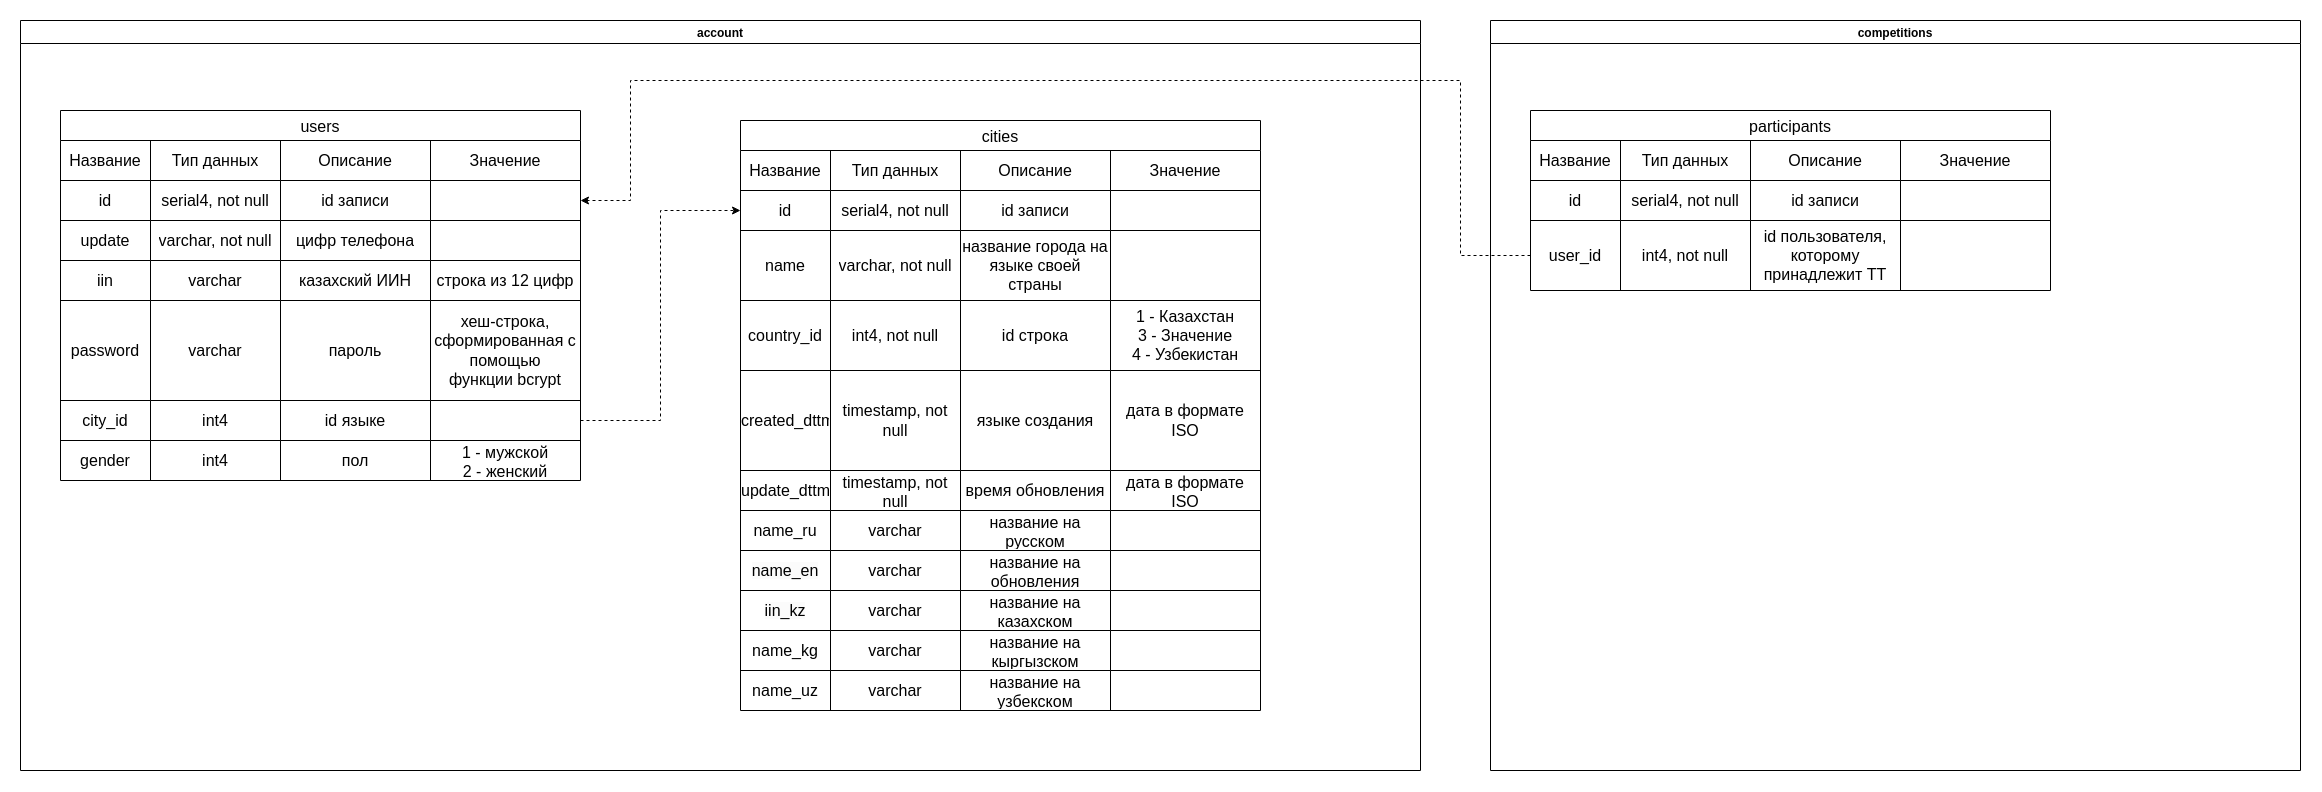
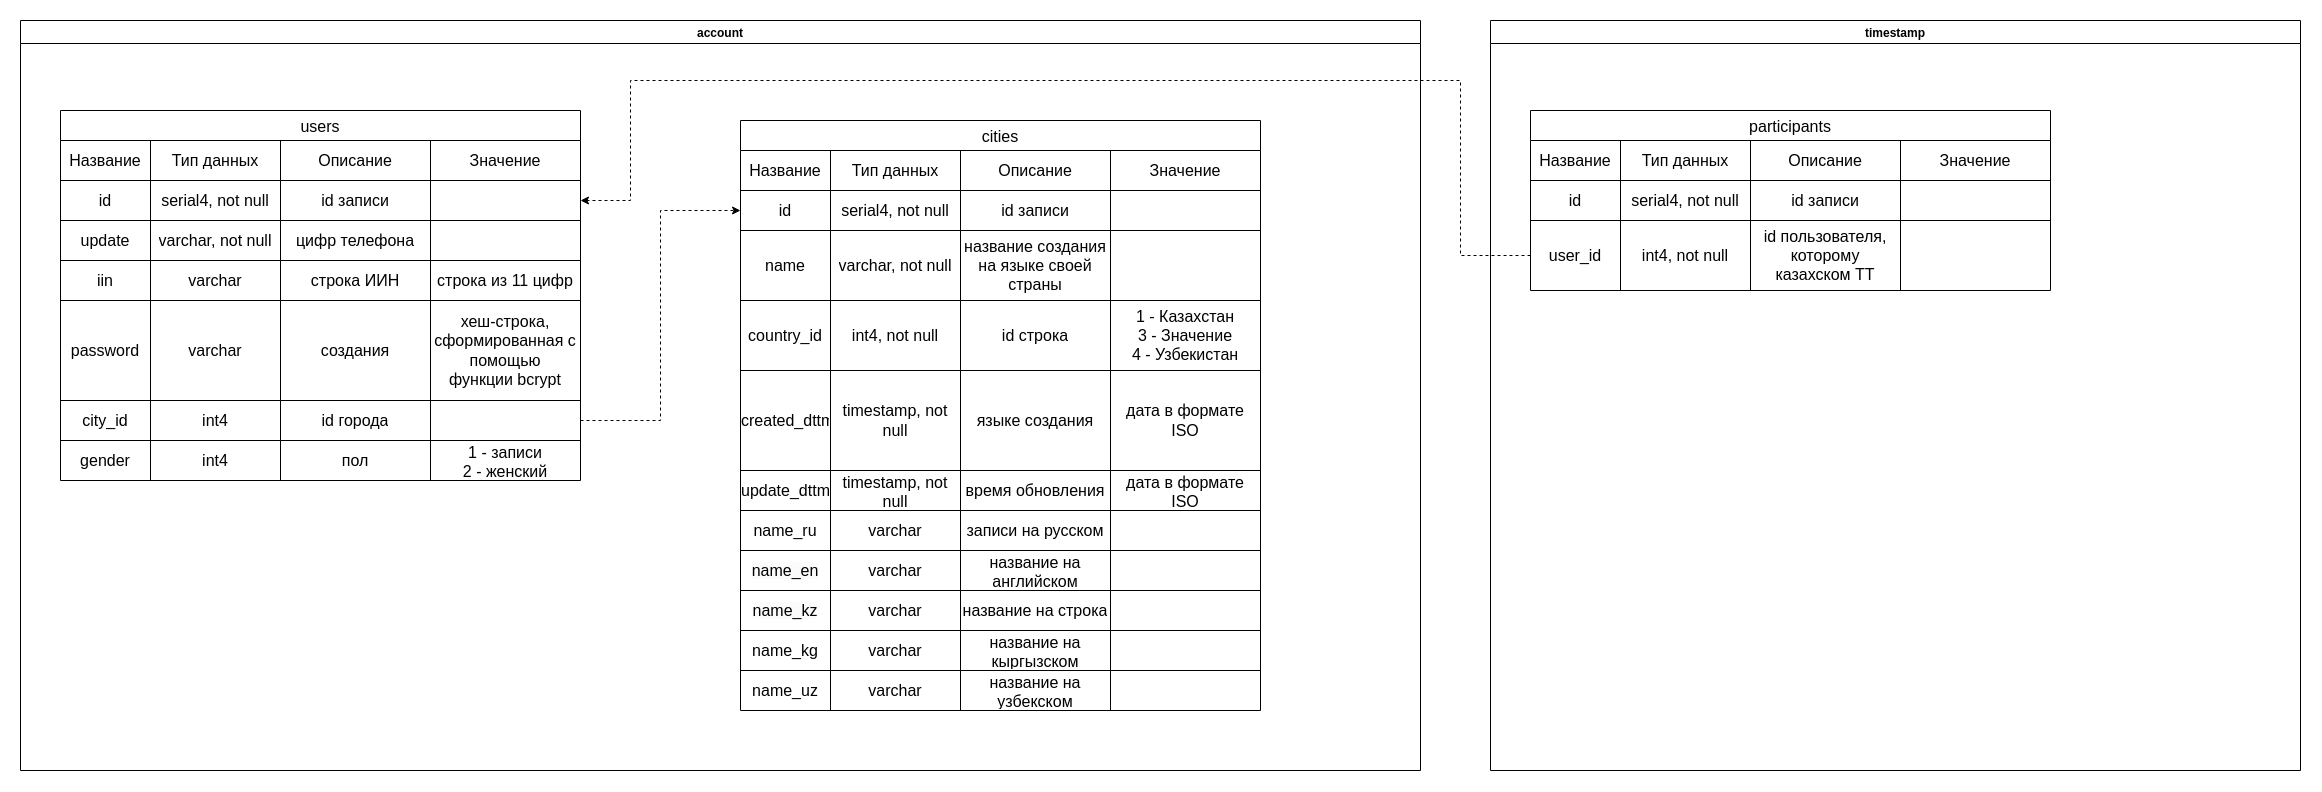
- <mxCell id="96" value="competitions" style="swimlane;" vertex="1" parent="1"><mxGeometry x="1490" y="20" width="810" height="750" as="geometry" /></mxCell>
+ <mxCell id="96" value="timestamp" style="swimlane;" vertex="1" parent="1"><mxGeometry x="1490" y="20" width="810" height="750" as="geometry" /></mxCell>
- <mxCell id="111" value="id пользователя, которому принадлежит ТТ" style="shape=partialRectangle;html=1;whiteSpace=wrap;connectable=0;strokeColor=inherit;overflow=hidden;fillColor=none;top=0;left=0;bottom=0;right=0;pointerEvents=1;fontSize=16;" vertex="1" parent="108"><mxGeometry x="220" width="150" height="70" as="geometry"><mxRectangle width="150" height="70" as="alternateBounds" /></mxGeometry></mxCell>
+ <mxCell id="111" value="id пользователя, которому казахском ТТ" style="shape=partialRectangle;html=1;whiteSpace=wrap;connectable=0;strokeColor=inherit;overflow=hidden;fillColor=none;top=0;left=0;bottom=0;right=0;pointerEvents=1;fontSize=16;" vertex="1" parent="108"><mxGeometry x="220" width="150" height="70" as="geometry"><mxRectangle width="150" height="70" as="alternateBounds" /></mxGeometry></mxCell>
- <mxCell id="53" value="название города на языке своей страны" style="shape=partialRectangle;html=1;whiteSpace=wrap;connectable=0;strokeColor=inherit;overflow=hidden;fillColor=none;top=0;left=0;bottom=0;right=0;pointerEvents=1;fontSize=16;" vertex="1" parent="50"><mxGeometry x="220" width="150" height="70" as="geometry"><mxRectangle width="150" height="70" as="alternateBounds" /></mxGeometry></mxCell>
+ <mxCell id="53" value="название создания на языке своей страны" style="shape=partialRectangle;html=1;whiteSpace=wrap;connectable=0;strokeColor=inherit;overflow=hidden;fillColor=none;top=0;left=0;bottom=0;right=0;pointerEvents=1;fontSize=16;" vertex="1" parent="50"><mxGeometry x="220" width="150" height="70" as="geometry"><mxRectangle width="150" height="70" as="alternateBounds" /></mxGeometry></mxCell>
- <mxCell id="22" value="казахский ИИН" style="shape=partialRectangle;html=1;whiteSpace=wrap;connectable=0;strokeColor=inherit;overflow=hidden;fillColor=none;top=0;left=0;bottom=0;right=0;pointerEvents=1;fontSize=16;" vertex="1" parent="19"><mxGeometry x="220" width="150" height="40" as="geometry"><mxRectangle width="150" height="40" as="alternateBounds" /></mxGeometry></mxCell>
+ <mxCell id="22" value="строка ИИН" style="shape=partialRectangle;html=1;whiteSpace=wrap;connectable=0;strokeColor=inherit;overflow=hidden;fillColor=none;top=0;left=0;bottom=0;right=0;pointerEvents=1;fontSize=16;" vertex="1" parent="19"><mxGeometry x="220" width="150" height="40" as="geometry"><mxRectangle width="150" height="40" as="alternateBounds" /></mxGeometry></mxCell>
- <mxCell id="23" value="строка из 12 цифр" style="shape=partialRectangle;html=1;whiteSpace=wrap;connectable=0;strokeColor=inherit;overflow=hidden;fillColor=none;top=0;left=0;bottom=0;right=0;pointerEvents=1;fontSize=16;" vertex="1" parent="19"><mxGeometry x="370" width="150" height="40" as="geometry"><mxRectangle width="150" height="40" as="alternateBounds" /></mxGeometry></mxCell>
+ <mxCell id="23" value="строка из 11 цифр" style="shape=partialRectangle;html=1;whiteSpace=wrap;connectable=0;strokeColor=inherit;overflow=hidden;fillColor=none;top=0;left=0;bottom=0;right=0;pointerEvents=1;fontSize=16;" vertex="1" parent="19"><mxGeometry x="370" width="150" height="40" as="geometry"><mxRectangle width="150" height="40" as="alternateBounds" /></mxGeometry></mxCell>
- <mxCell id="27" value="пароль" style="shape=partialRectangle;html=1;whiteSpace=wrap;connectable=0;strokeColor=inherit;overflow=hidden;fillColor=none;top=0;left=0;bottom=0;right=0;pointerEvents=1;fontSize=16;" vertex="1" parent="24"><mxGeometry x="220" width="150" height="100" as="geometry"><mxRectangle width="150" height="100" as="alternateBounds" /></mxGeometry></mxCell>
+ <mxCell id="27" value="создания" style="shape=partialRectangle;html=1;whiteSpace=wrap;connectable=0;strokeColor=inherit;overflow=hidden;fillColor=none;top=0;left=0;bottom=0;right=0;pointerEvents=1;fontSize=16;" vertex="1" parent="24"><mxGeometry x="220" width="150" height="100" as="geometry"><mxRectangle width="150" height="100" as="alternateBounds" /></mxGeometry></mxCell>
- <mxCell id="32" value="id языке" style="shape=partialRectangle;html=1;whiteSpace=wrap;connectable=0;strokeColor=inherit;overflow=hidden;fillColor=none;top=0;left=0;bottom=0;right=0;pointerEvents=1;fontSize=16;" vertex="1" parent="29"><mxGeometry x="220" width="150" height="40" as="geometry"><mxRectangle width="150" height="40" as="alternateBounds" /></mxGeometry></mxCell>
+ <mxCell id="32" value="id города" style="shape=partialRectangle;html=1;whiteSpace=wrap;connectable=0;strokeColor=inherit;overflow=hidden;fillColor=none;top=0;left=0;bottom=0;right=0;pointerEvents=1;fontSize=16;" vertex="1" parent="29"><mxGeometry x="220" width="150" height="40" as="geometry"><mxRectangle width="150" height="40" as="alternateBounds" /></mxGeometry></mxCell>
- <mxCell id="38" value="1 - мужской&lt;br&gt;2 - женский" style="shape=partialRectangle;html=1;whiteSpace=wrap;connectable=0;strokeColor=inherit;overflow=hidden;fillColor=none;top=0;left=0;bottom=0;right=0;pointerEvents=1;fontSize=16;" vertex="1" parent="34"><mxGeometry x="370" width="150" height="40" as="geometry"><mxRectangle width="150" height="40" as="alternateBounds" /></mxGeometry></mxCell>
+ <mxCell id="38" value="1 - записи&lt;br&gt;2 - женский" style="shape=partialRectangle;html=1;whiteSpace=wrap;connectable=0;strokeColor=inherit;overflow=hidden;fillColor=none;top=0;left=0;bottom=0;right=0;pointerEvents=1;fontSize=16;" vertex="1" parent="34"><mxGeometry x="370" width="150" height="40" as="geometry"><mxRectangle width="150" height="40" as="alternateBounds" /></mxGeometry></mxCell>
- <mxCell id="73" value="название на русском" style="shape=partialRectangle;html=1;whiteSpace=wrap;connectable=0;strokeColor=inherit;overflow=hidden;fillColor=none;top=0;left=0;bottom=0;right=0;pointerEvents=1;fontSize=16;" vertex="1" parent="70"><mxGeometry x="220" width="150" height="40" as="geometry"><mxRectangle width="150" height="40" as="alternateBounds" /></mxGeometry></mxCell>
+ <mxCell id="73" value="записи на русском" style="shape=partialRectangle;html=1;whiteSpace=wrap;connectable=0;strokeColor=inherit;overflow=hidden;fillColor=none;top=0;left=0;bottom=0;right=0;pointerEvents=1;fontSize=16;" vertex="1" parent="70"><mxGeometry x="220" width="150" height="40" as="geometry"><mxRectangle width="150" height="40" as="alternateBounds" /></mxGeometry></mxCell>
- <mxCell id="78" value="название на обновления" style="shape=partialRectangle;html=1;whiteSpace=wrap;connectable=0;strokeColor=inherit;overflow=hidden;fillColor=none;top=0;left=0;bottom=0;right=0;pointerEvents=1;fontSize=16;" vertex="1" parent="75"><mxGeometry x="220" width="150" height="40" as="geometry"><mxRectangle width="150" height="40" as="alternateBounds" /></mxGeometry></mxCell>
+ <mxCell id="78" value="название на английском" style="shape=partialRectangle;html=1;whiteSpace=wrap;connectable=0;strokeColor=inherit;overflow=hidden;fillColor=none;top=0;left=0;bottom=0;right=0;pointerEvents=1;fontSize=16;" vertex="1" parent="75"><mxGeometry x="220" width="150" height="40" as="geometry"><mxRectangle width="150" height="40" as="alternateBounds" /></mxGeometry></mxCell>
- <mxCell id="81" value="&lt;span style=&quot;color: rgb(0, 0, 0); font-family: Helvetica; font-size: 16px; font-style: normal; font-variant-ligatures: normal; font-variant-caps: normal; font-weight: 400; letter-spacing: normal; orphans: 2; text-align: center; text-indent: 0px; text-transform: none; widows: 2; word-spacing: 0px; -webkit-text-stroke-width: 0px; background-color: rgb(251, 251, 251); text-decoration-thickness: initial; text-decoration-style: initial; text-decoration-color: initial; float: none; display: inline !important;&quot;&gt;iin_kz&lt;/span&gt;" style="shape=partialRectangle;html=1;whiteSpace=wrap;connectable=0;strokeColor=inherit;overflow=hidden;fillColor=none;top=0;left=0;bottom=0;right=0;pointerEvents=1;fontSize=16;" vertex="1" parent="80"><mxGeometry width="90" height="40" as="geometry"><mxRectangle width="90" height="40" as="alternateBounds" /></mxGeometry></mxCell>
+ <mxCell id="81" value="&lt;span style=&quot;color: rgb(0, 0, 0); font-family: Helvetica; font-size: 16px; font-style: normal; font-variant-ligatures: normal; font-variant-caps: normal; font-weight: 400; letter-spacing: normal; orphans: 2; text-align: center; text-indent: 0px; text-transform: none; widows: 2; word-spacing: 0px; -webkit-text-stroke-width: 0px; background-color: rgb(251, 251, 251); text-decoration-thickness: initial; text-decoration-style: initial; text-decoration-color: initial; float: none; display: inline !important;&quot;&gt;name_kz&lt;/span&gt;" style="shape=partialRectangle;html=1;whiteSpace=wrap;connectable=0;strokeColor=inherit;overflow=hidden;fillColor=none;top=0;left=0;bottom=0;right=0;pointerEvents=1;fontSize=16;" vertex="1" parent="80"><mxGeometry width="90" height="40" as="geometry"><mxRectangle width="90" height="40" as="alternateBounds" /></mxGeometry></mxCell>
- <mxCell id="83" value="название на казахском" style="shape=partialRectangle;html=1;whiteSpace=wrap;connectable=0;strokeColor=inherit;overflow=hidden;fillColor=none;top=0;left=0;bottom=0;right=0;pointerEvents=1;fontSize=16;" vertex="1" parent="80"><mxGeometry x="220" width="150" height="40" as="geometry"><mxRectangle width="150" height="40" as="alternateBounds" /></mxGeometry></mxCell>
+ <mxCell id="83" value="название на строка" style="shape=partialRectangle;html=1;whiteSpace=wrap;connectable=0;strokeColor=inherit;overflow=hidden;fillColor=none;top=0;left=0;bottom=0;right=0;pointerEvents=1;fontSize=16;" vertex="1" parent="80"><mxGeometry x="220" width="150" height="40" as="geometry"><mxRectangle width="150" height="40" as="alternateBounds" /></mxGeometry></mxCell>
